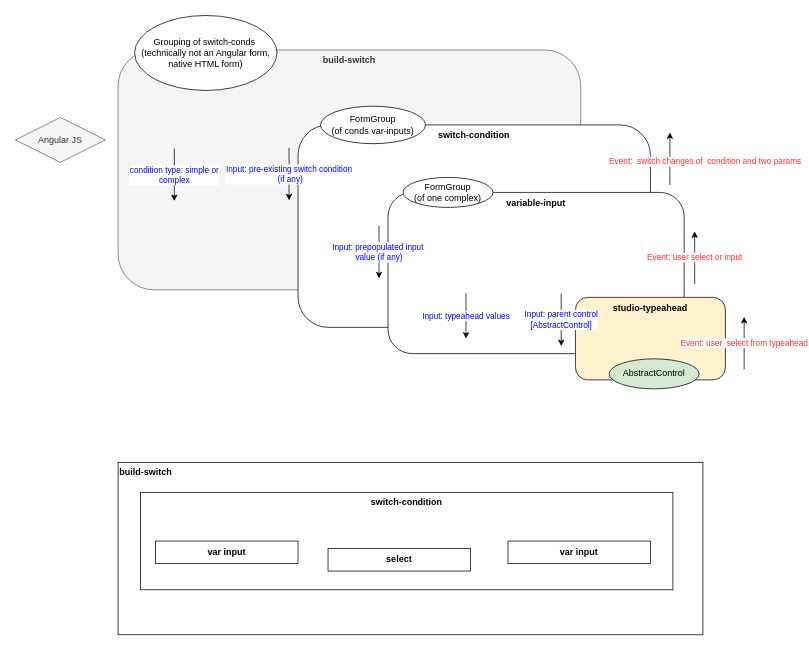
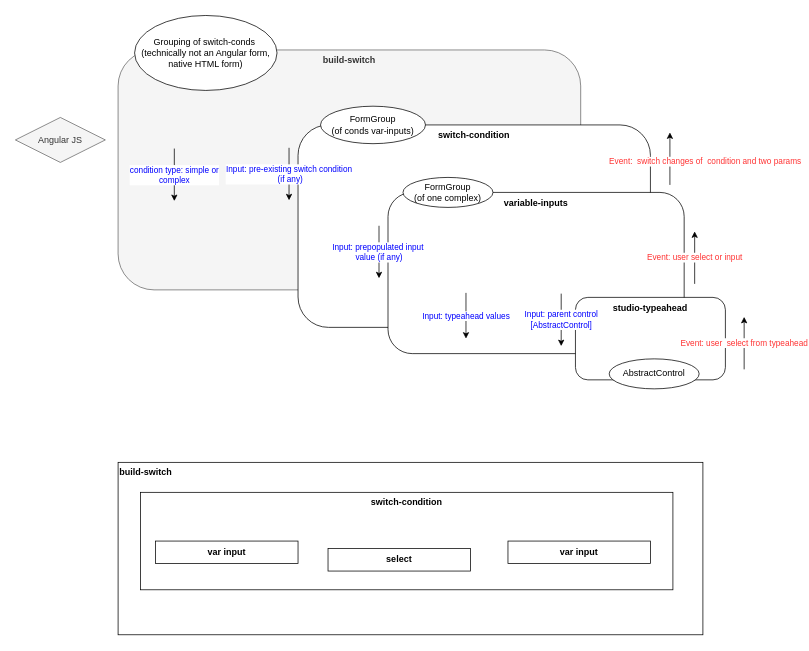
- <mxCell id="11" value="&lt;b&gt;variable-input&lt;/b&gt;" style="rounded=1;whiteSpace=wrap;html=1;align=center;verticalAlign=top;horizontal=1;" parent="1" vertex="1"><mxGeometry x="517" y="256" width="395" height="215" as="geometry" /></mxCell>
+ <mxCell id="11" value="&lt;b&gt;variable-inputs&lt;/b&gt;" style="rounded=1;whiteSpace=wrap;html=1;align=center;verticalAlign=top;horizontal=1;" parent="1" vertex="1"><mxGeometry x="517" y="256" width="395" height="215" as="geometry" /></mxCell>
- <mxCell id="12" value="&lt;b&gt;studio-typeahead&lt;/b&gt;&lt;br&gt;" style="rounded=1;whiteSpace=wrap;html=1;verticalAlign=top;fillColor=#fff2cc;" parent="1" vertex="1"><mxGeometry x="767" y="396" width="200" height="110" as="geometry" /></mxCell>
+ <mxCell id="12" value="&lt;b&gt;studio-typeahead&lt;/b&gt;&lt;br&gt;" style="rounded=1;whiteSpace=wrap;html=1;verticalAlign=top;" parent="1" vertex="1"><mxGeometry x="767" y="396" width="200" height="110" as="geometry" /></mxCell>
- <mxCell id="22" value="AbstractControl" style="ellipse;whiteSpace=wrap;html=1;fontColor=#000000;fillColor=#d5e8d4;" parent="1" vertex="1"><mxGeometry x="812" y="478" width="120" height="40" as="geometry" /></mxCell>
+ <mxCell id="22" value="AbstractControl" style="ellipse;whiteSpace=wrap;html=1;fontColor=#000000;" parent="1" vertex="1"><mxGeometry x="812" y="478" width="120" height="40" as="geometry" /></mxCell>
